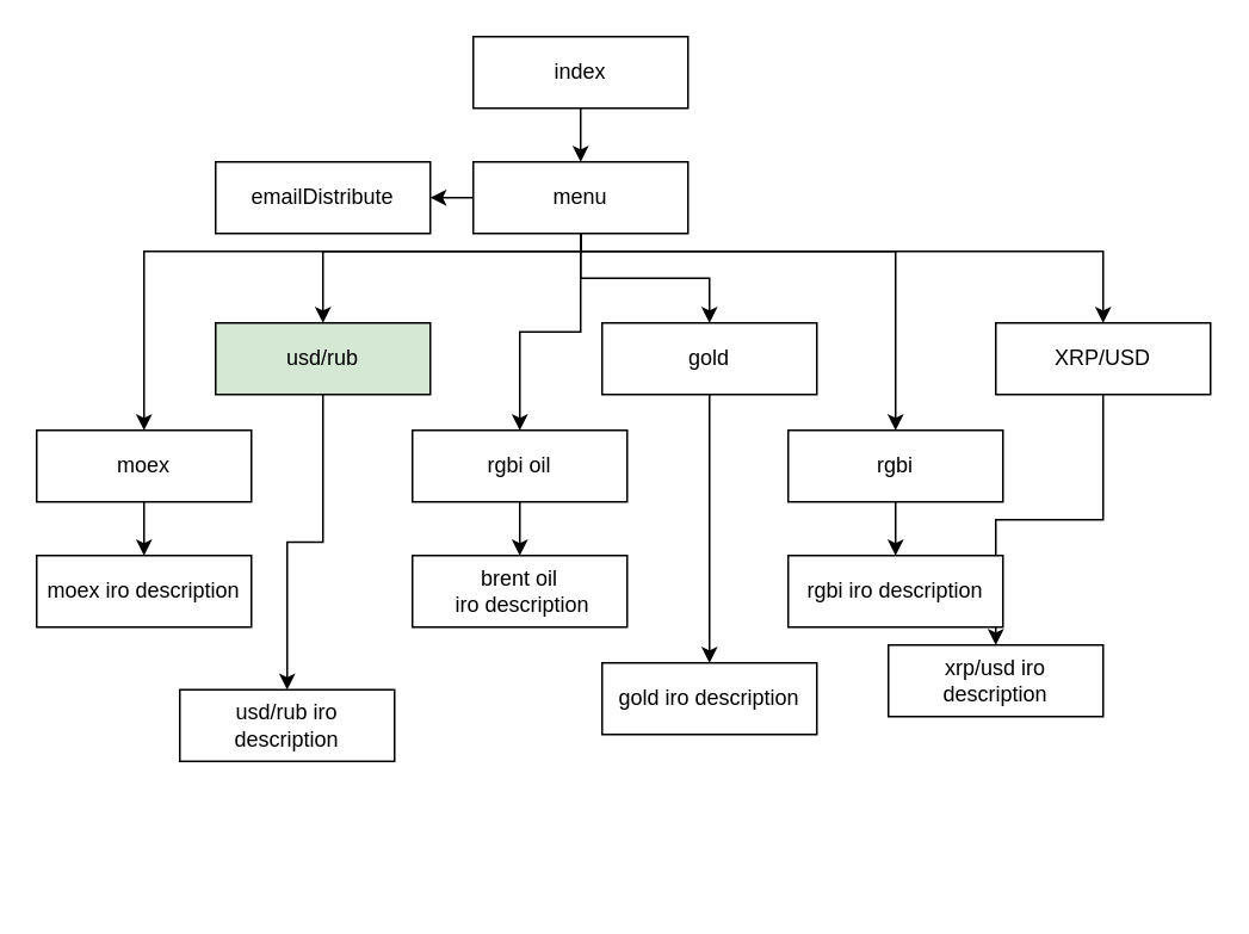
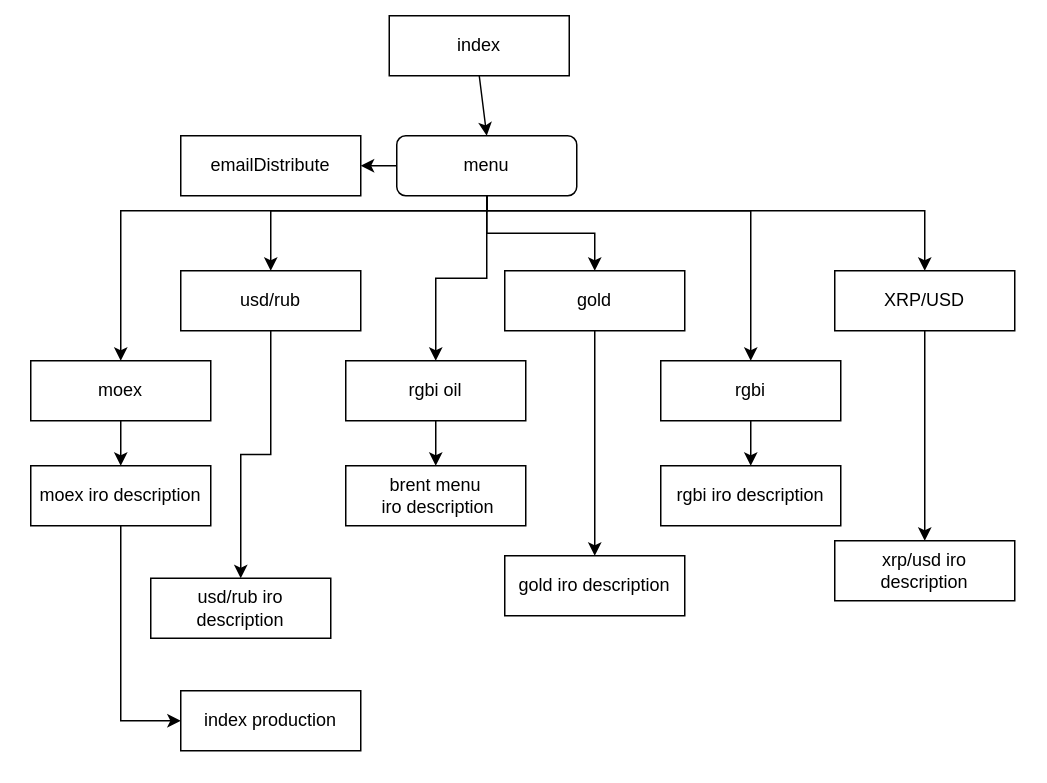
- <mxCell id="2" value="index" style="rounded=0;whiteSpace=wrap;html=1;" vertex="1" parent="1"><mxGeometry x="264" y="20" width="120" height="40" as="geometry" /></mxCell>
+ <mxCell id="2" value="index" style="rounded=0;whiteSpace=wrap;html=1;" vertex="1" parent="1"><mxGeometry x="259" y="10" width="120" height="40" as="geometry" /></mxCell>
- <mxCell id="9" value="menu" style="rounded=0;whiteSpace=wrap;html=1;" vertex="1" parent="1"><mxGeometry x="264" y="90" width="120" height="40" as="geometry" /></mxCell>
+ <mxCell id="9" value="menu" style="whiteSpace=wrap;html=1;rounded=1;" vertex="1" parent="1"><mxGeometry x="264" y="90" width="120" height="40" as="geometry" /></mxCell>
- <mxCell id="11" value="usd/rub" style="rounded=0;whiteSpace=wrap;html=1;fillColor=#d5e8d4;" vertex="1" parent="1"><mxGeometry x="120" y="180" width="120" height="40" as="geometry" /></mxCell>
+ <mxCell id="11" value="usd/rub" style="rounded=0;whiteSpace=wrap;html=1;" vertex="1" parent="1"><mxGeometry x="120" y="180" width="120" height="40" as="geometry" /></mxCell>
- <mxCell id="27" value="brent oil&lt;br&gt;&amp;nbsp;iro description" style="rounded=0;whiteSpace=wrap;html=1;" vertex="1" parent="1"><mxGeometry x="230" y="310" width="120" height="40" as="geometry" /></mxCell>
+ <mxCell id="27" value="brent menu&lt;br&gt;&amp;nbsp;iro description" style="rounded=0;whiteSpace=wrap;html=1;" vertex="1" parent="1"><mxGeometry x="230" y="310" width="120" height="40" as="geometry" /></mxCell>
- <mxCell id="28" value="xrp/usd iro&lt;br&gt;description" style="rounded=0;whiteSpace=wrap;html=1;" vertex="1" parent="1"><mxGeometry x="496" y="360" width="120" height="40" as="geometry" /></mxCell>
+ <mxCell id="28" value="xrp/usd iro&lt;br&gt;description" style="rounded=0;whiteSpace=wrap;html=1;" vertex="1" parent="1"><mxGeometry x="556" y="360" width="120" height="40" as="geometry" /></mxCell>
+ <mxCell id="22" style="edgeStyle=orthogonalEdgeStyle;rounded=0;orthogonalLoop=1;jettySize=auto;html=1;entryX=0;entryY=0.5;entryDx=0;entryDy=0;" edge="1" parent="1" source="23" target="29"><mxGeometry relative="1" as="geometry" /></mxCell>
+ <mxCell id="29" value="index production" style="rounded=0;whiteSpace=wrap;html=1;" vertex="1" parent="1"><mxGeometry x="120" y="460" width="120" height="40" as="geometry" /></mxCell>
